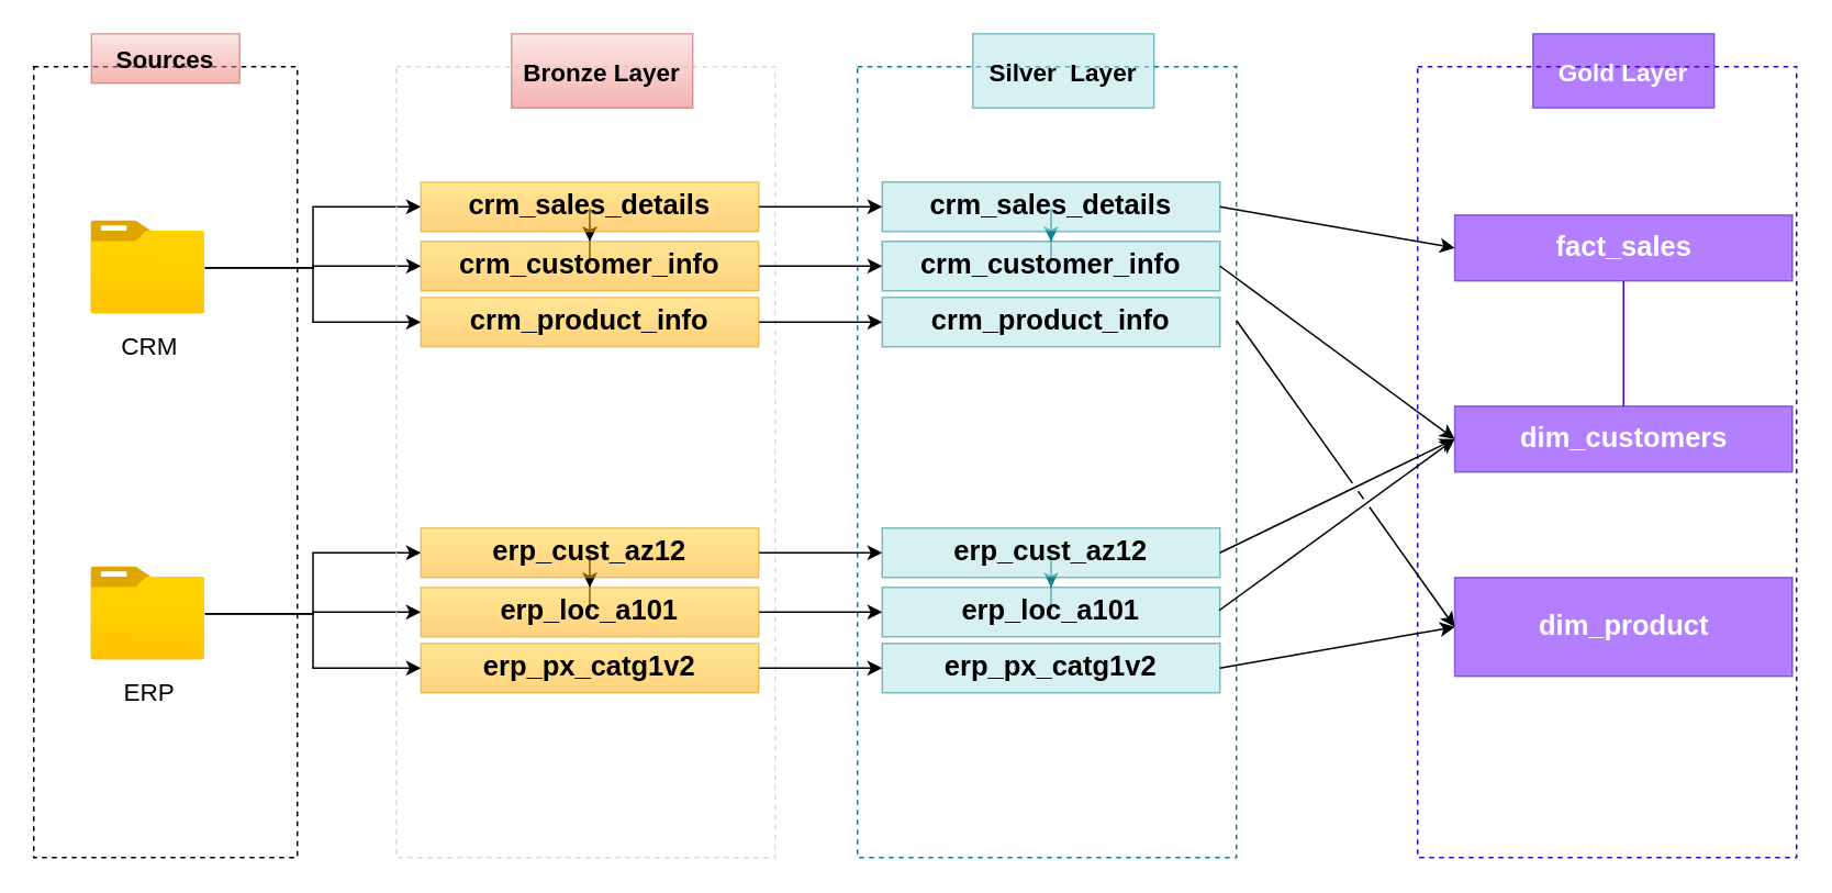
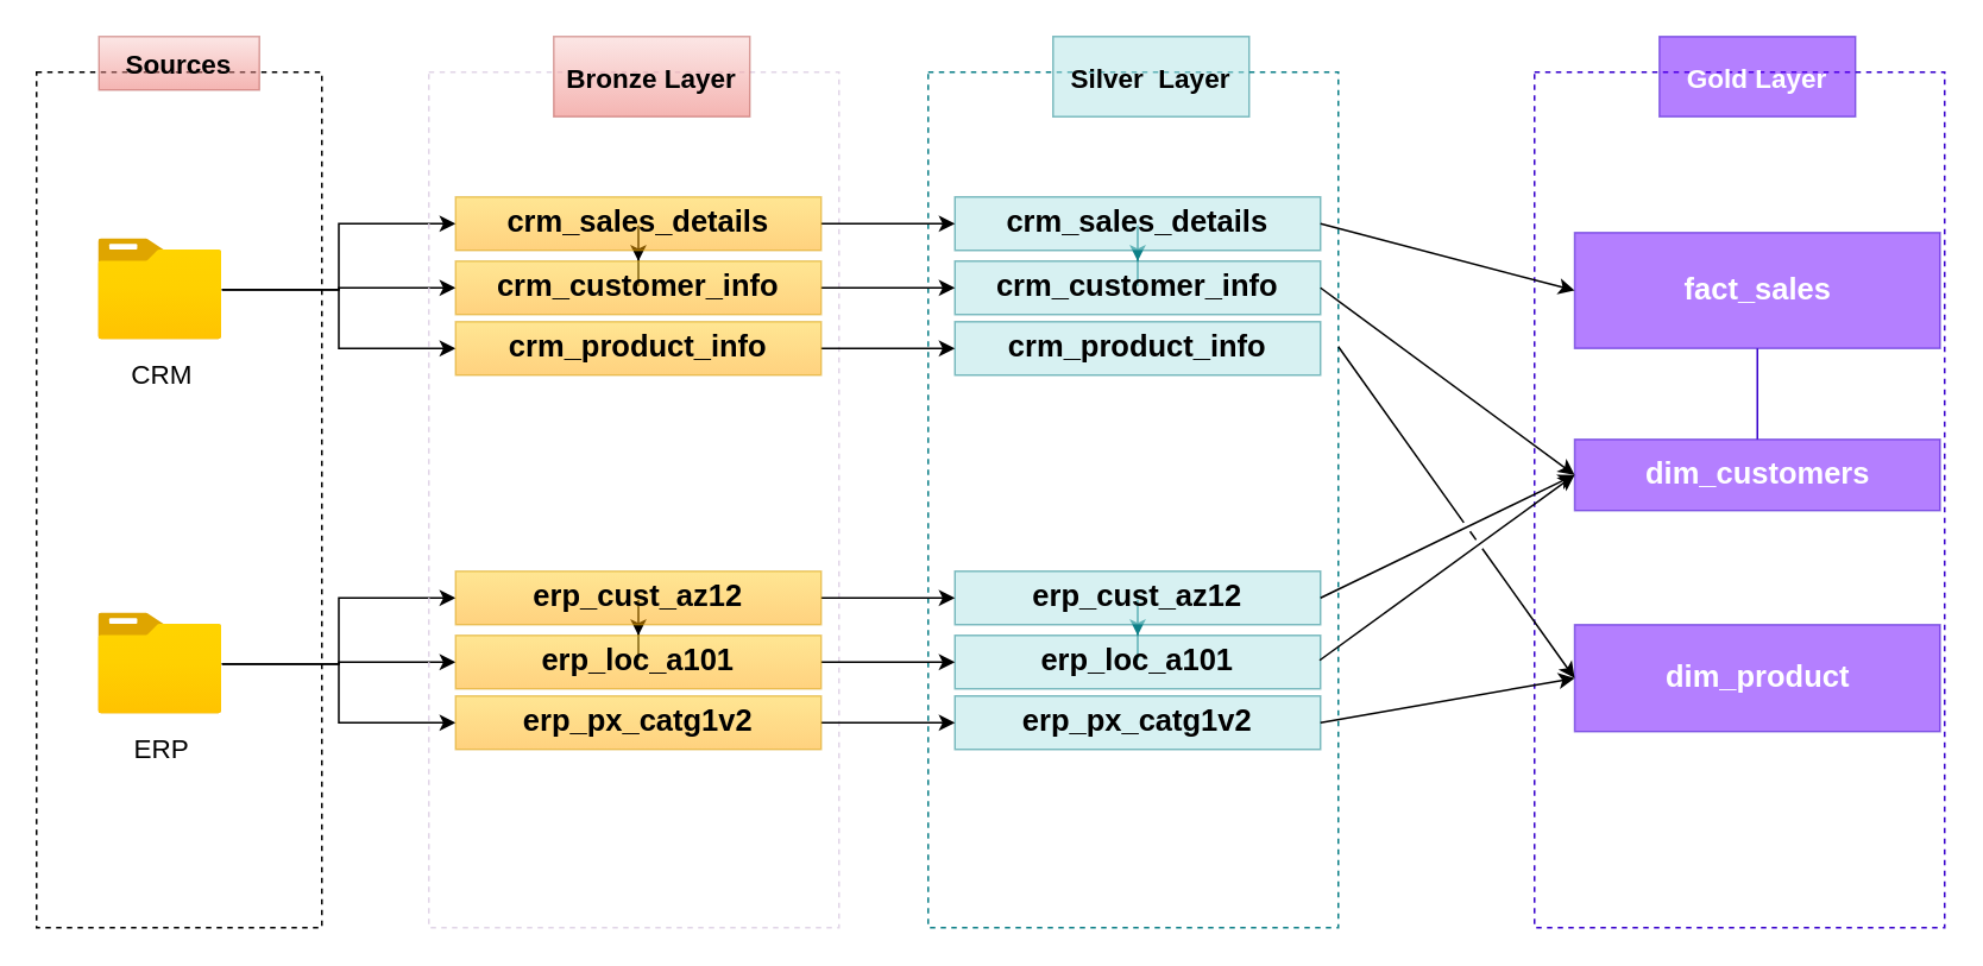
- <mxCell id="41" value="&lt;span style=&quot;font-size: 17px;&quot;&gt;&lt;b&gt;fact_sales&lt;/b&gt;&lt;/span&gt;" style="rounded=0;whiteSpace=wrap;html=1;fillStyle=auto;opacity=50;fillColor=#6a00ff;strokeColor=#3700CC;fontColor=#ffffff;" vertex="1" parent="1"><mxGeometry x="882.5" y="130" width="205" height="40" as="geometry" /></mxCell>
+ <mxCell id="41" value="&lt;span style=&quot;font-size: 17px;&quot;&gt;&lt;b&gt;fact_sales&lt;/b&gt;&lt;/span&gt;" style="rounded=0;whiteSpace=wrap;html=1;fillStyle=auto;opacity=50;fillColor=#6a00ff;strokeColor=#3700CC;fontColor=#ffffff;" vertex="1" parent="1"><mxGeometry x="882.5" y="130" width="205" height="65" as="geometry" /></mxCell>
